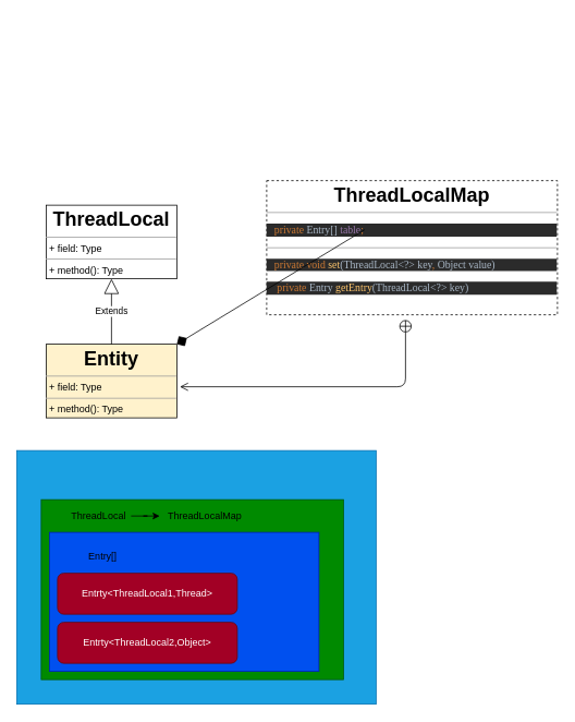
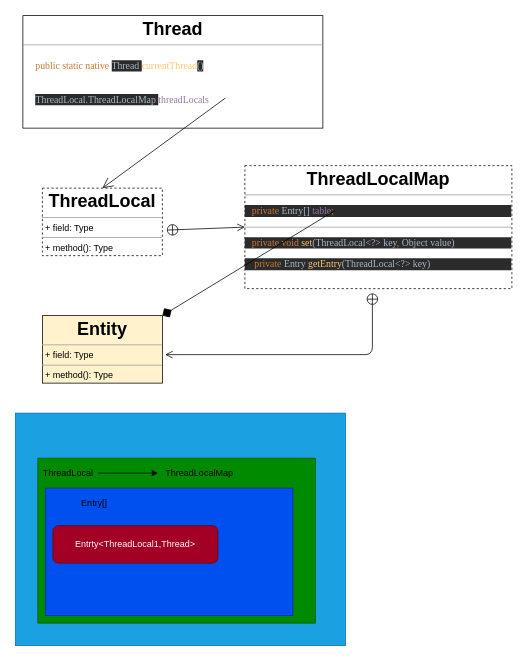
+ <mxCell id="6" value="&lt;h1 style=&quot;margin: 0px ; margin-top: 4px ; text-align: center&quot;&gt;&lt;b&gt;Thread&lt;/b&gt;&lt;/h1&gt;&lt;hr size=&quot;1&quot;&gt;&lt;p style=&quot;margin: 0px ; margin-left: 4px&quot;&gt;&lt;/p&gt;&lt;p style=&quot;margin: 0px ; margin-left: 4px&quot;&gt;&lt;br&gt;&lt;span style=&quot;font-family: &amp;#34;jetbrains mono&amp;#34; ; font-size: 9.8pt ; color: rgb(204 , 120 , 50)&quot;&gt;&amp;nbsp; &amp;nbsp; public static native &lt;/span&gt;&lt;span style=&quot;background-color: rgb(43 , 43 , 43) ; color: rgb(169 , 183 , 198) ; font-family: &amp;#34;jetbrains mono&amp;#34; ; font-size: 9.8pt&quot;&gt;Thread &lt;/span&gt;&lt;span style=&quot;font-family: &amp;#34;jetbrains mono&amp;#34; ; font-size: 9.8pt ; color: rgb(255 , 198 , 109)&quot;&gt;currentThread&lt;/span&gt;&lt;span style=&quot;background-color: rgb(43 , 43 , 43) ; color: rgb(169 , 183 , 198) ; font-family: &amp;#34;jetbrains mono&amp;#34; ; font-size: 9.8pt&quot;&gt;()&lt;/span&gt;&lt;/p&gt;&lt;p style=&quot;margin: 0px ; margin-left: 4px&quot;&gt;&lt;br&gt;&lt;/p&gt;&lt;p style=&quot;margin: 0px ; margin-left: 4px&quot;&gt;&lt;br&gt;&lt;/p&gt;&lt;p style=&quot;margin: 0px ; margin-left: 4px&quot;&gt;&amp;nbsp; &amp;nbsp;&amp;nbsp;&lt;span style=&quot;background-color: rgb(43 , 43 , 43) ; color: rgb(169 , 183 , 198) ; font-family: &amp;#34;jetbrains mono&amp;#34; ; font-size: 9.8pt&quot;&gt;ThreadLocal.ThreadLocalMap &lt;/span&gt;&lt;span style=&quot;font-family: &amp;#34;jetbrains mono&amp;#34; ; font-size: 9.8pt ; color: rgb(152 , 118 , 170)&quot;&gt;threadLocals&lt;/span&gt;&lt;/p&gt;" style="verticalAlign=top;align=left;overflow=fill;fontSize=12;fontFamily=Helvetica;html=1;" parent="2" vertex="1"><mxGeometry width="400" height="150" as="geometry" /></mxCell>
+ <mxCell id="10" value="" style="endArrow=open;endFill=1;endSize=12;html=1;exitX=0.675;exitY=0.733;exitDx=0;exitDy=0;exitPerimeter=0;entryX=0.5;entryY=0;entryDx=0;entryDy=0;" parent="2" source="6" target="3" edge="1"><mxGeometry width="160" relative="1" as="geometry"><mxPoint x="386" y="280" as="sourcePoint" /><mxPoint x="546" y="280" as="targetPoint" /></mxGeometry></mxCell>
- <mxCell id="3" value="&lt;h1 style=&quot;margin: 0px ; margin-top: 4px ; text-align: center&quot;&gt;&lt;b&gt;ThreadLocal&lt;/b&gt;&lt;/h1&gt;&lt;hr size=&quot;1&quot;&gt;&lt;p style=&quot;margin: 0px ; margin-left: 4px&quot;&gt;+ field: Type&lt;/p&gt;&lt;hr size=&quot;1&quot;&gt;&lt;p style=&quot;margin: 0px ; margin-left: 4px&quot;&gt;+ method(): Type&lt;/p&gt;" style="verticalAlign=top;align=left;overflow=fill;fontSize=12;fontFamily=Helvetica;html=1;" parent="2" vertex="1"><mxGeometry x="26" y="230" width="160" height="90" as="geometry" /></mxCell>
+ <mxCell id="3" value="&lt;h1 style=&quot;margin: 0px ; margin-top: 4px ; text-align: center&quot;&gt;&lt;b&gt;ThreadLocal&lt;/b&gt;&lt;/h1&gt;&lt;hr size=&quot;1&quot;&gt;&lt;p style=&quot;margin: 0px ; margin-left: 4px&quot;&gt;+ field: Type&lt;/p&gt;&lt;hr size=&quot;1&quot;&gt;&lt;p style=&quot;margin: 0px ; margin-left: 4px&quot;&gt;+ method(): Type&lt;/p&gt;" style="verticalAlign=top;align=left;overflow=fill;fontSize=12;fontFamily=Helvetica;html=1;dashed=1;" parent="2" vertex="1"><mxGeometry x="26" y="230" width="160" height="90" as="geometry" /></mxCell>
+ <mxCell id="7" value="" style="endArrow=open;startArrow=circlePlus;endFill=0;startFill=0;endSize=8;html=1;exitX=1.035;exitY=0.622;exitDx=0;exitDy=0;exitPerimeter=0;entryX=0;entryY=0.5;entryDx=0;entryDy=0;" parent="2" source="3" target="4" edge="1"><mxGeometry width="160" relative="1" as="geometry"><mxPoint x="386" y="280" as="sourcePoint" /><mxPoint x="546" y="280" as="targetPoint" /></mxGeometry></mxCell>
- <mxCell id="8" value="Extends" style="endArrow=block;endSize=16;endFill=0;html=1;entryX=0.5;entryY=1;entryDx=0;entryDy=0;exitX=0.5;exitY=0;exitDx=0;exitDy=0;" parent="2" source="5" target="3" edge="1"><mxGeometry width="160" relative="1" as="geometry"><mxPoint x="86" y="390" as="sourcePoint" /><mxPoint x="246" y="390" as="targetPoint" /></mxGeometry></mxCell>
- <mxCell id="15" value="ThreadLocal" style="text;html=1;align=center;verticalAlign=middle;resizable=0;points=[];autosize=1;" parent="12" vertex="1"><mxGeometry x="60" y="70" width="80" height="20" as="geometry" /></mxCell>
+ <mxCell id="15" value="ThreadLocal" style="text;html=1;align=center;verticalAlign=middle;resizable=0;points=[];autosize=1;" parent="12" vertex="1"><mxGeometry x="30" y="70" width="80" height="20" as="geometry" /></mxCell>
- <mxCell id="16" value="ThreadLocalMap" style="text;html=1;align=center;verticalAlign=middle;resizable=0;points=[];autosize=1;" parent="12" vertex="1"><mxGeometry x="175" y="70" width="110" height="20" as="geometry" /></mxCell>
+ <mxCell id="16" value="ThreadLocalMap" style="text;html=1;align=center;verticalAlign=middle;resizable=0;points=[];autosize=1;" parent="12" vertex="1"><mxGeometry x="190" y="70" width="110" height="20" as="geometry" /></mxCell>
- <mxCell id="19" value="Entry[]" style="text;html=1;align=center;verticalAlign=middle;resizable=0;points=[];autosize=1;" parent="12" vertex="1"><mxGeometry x="80" y="120" width="50" height="20" as="geometry" /></mxCell>
+ <mxCell id="19" value="Entry[]" style="text;html=1;align=center;verticalAlign=middle;resizable=0;points=[];autosize=1;" parent="12" vertex="1"><mxGeometry x="80" y="110" width="50" height="20" as="geometry" /></mxCell>
- <mxCell id="21" value="&lt;span&gt;Entrty&amp;lt;ThreadLocal2,Object&amp;gt;&lt;/span&gt;" style="rounded=1;whiteSpace=wrap;html=1;fillColor=#a20025;strokeColor=#6F0000;fontColor=#ffffff;" parent="12" vertex="1"><mxGeometry x="50" y="210" width="220" height="50" as="geometry" /></mxCell>
